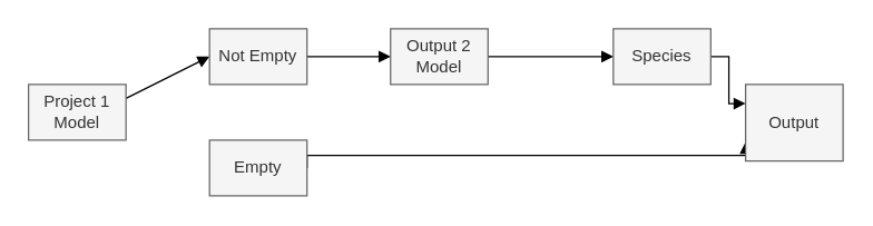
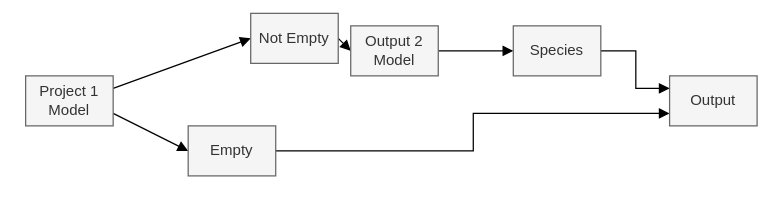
- <mxCell id="6" value="Not Empty&lt;br&gt;" parent="1" style="text;html=1;align=center;verticalAlign=middle;whiteSpace=wrap;rounded=0;fillColor=#f5f5f5;strokeColor=#666666;fontColor=#333333;" vertex="1"><mxGeometry as="geometry" x="150" y="20" width="70" height="40" /></mxCell>
+ <mxCell id="6" value="Not Empty&lt;br&gt;" parent="1" style="text;html=1;align=center;verticalAlign=middle;whiteSpace=wrap;rounded=0;fillColor=#f5f5f5;strokeColor=#666666;fontColor=#333333;" vertex="1"><mxGeometry x="200" y="10" as="geometry" width="70" height="40" /></mxCell>
- <mxCell id="13" value="Species&lt;br&gt;" parent="1" style="text;html=1;align=center;verticalAlign=middle;whiteSpace=wrap;rounded=0;fillColor=#f5f5f5;strokeColor=#666666;fontColor=#333333;" vertex="1"><mxGeometry x="440" y="20" as="geometry" width="70" height="40" /></mxCell>
+ <mxCell id="13" value="Species&lt;br&gt;" parent="1" style="text;html=1;align=center;verticalAlign=middle;whiteSpace=wrap;rounded=0;fillColor=#f5f5f5;strokeColor=#666666;fontColor=#333333;" vertex="1"><mxGeometry as="geometry" x="410" y="20" width="70" height="40" /></mxCell>
- <mxCell id="11" value="Output&lt;br&gt;" parent="1" style="text;html=1;align=center;verticalAlign=middle;whiteSpace=wrap;rounded=0;fillColor=#f5f5f5;strokeColor=#666666;fontColor=#333333;" vertex="1"><mxGeometry x="535" y="60" as="geometry" width="70" height="55" /></mxCell>
+ <mxCell id="11" value="Output&lt;br&gt;" parent="1" style="text;html=1;align=center;verticalAlign=middle;whiteSpace=wrap;rounded=0;fillColor=#f5f5f5;strokeColor=#666666;fontColor=#333333;" vertex="1"><mxGeometry as="geometry" x="535" y="60" width="70" height="40" /></mxCell>
+ <mxCell id="3" parent="1" style="rounded=0;orthogonalLoop=1;jettySize=auto;html=1;exitX=1;exitY=0.75;exitDx=0;exitDy=0;entryX=0;entryY=0.5;entryDx=0;entryDy=0;endArrow=block;endFill=1;" edge="1" source="4" target="8"><mxGeometry as="geometry" relative="1" /></mxCell>
